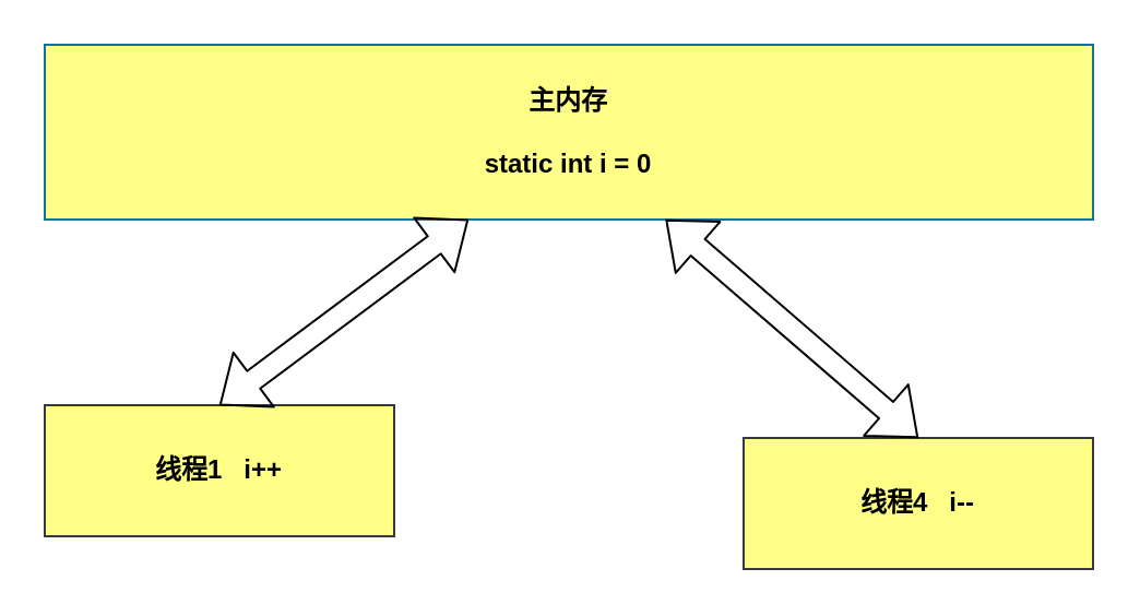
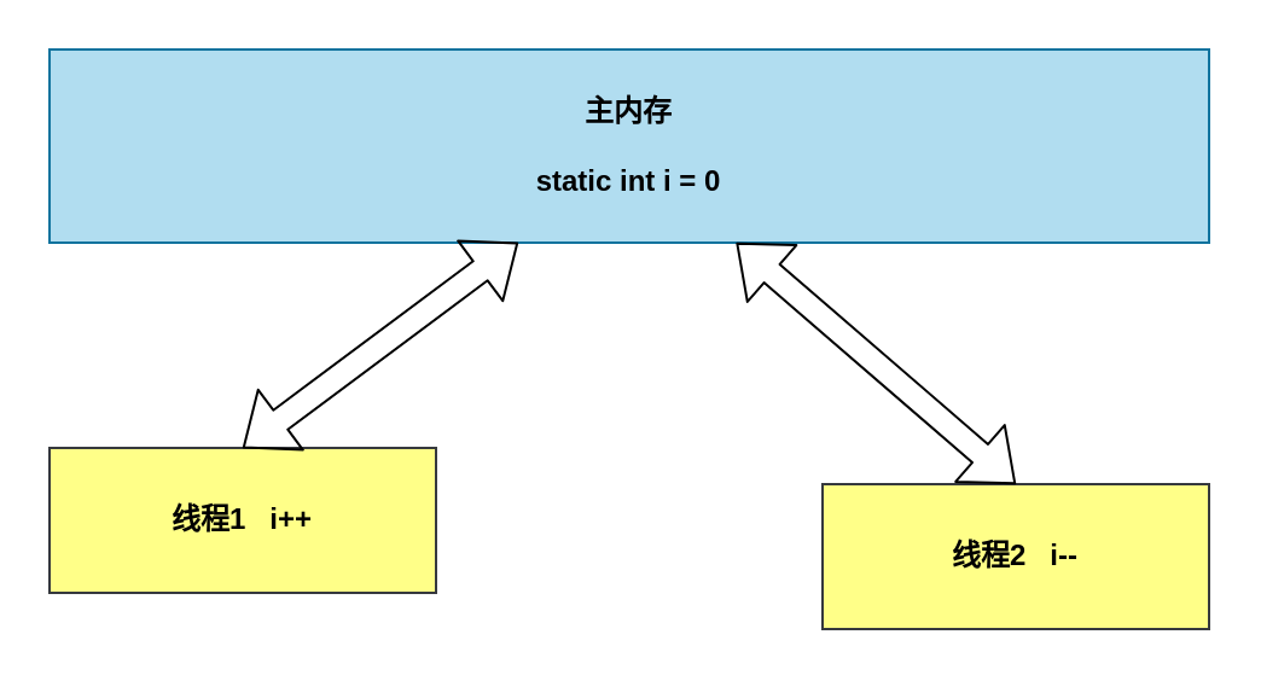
- <mxCell id="2" value="&lt;b&gt;主内存&lt;br&gt;&lt;br&gt;static int i = 0&lt;/b&gt;" style="rounded=0;whiteSpace=wrap;html=1;fillColor=#ffff88;strokeColor=#10739e;" vertex="1" parent="1"><mxGeometry x="20" y="20" width="480" height="80" as="geometry" /></mxCell>
+ <mxCell id="2" value="&lt;b&gt;主内存&lt;br&gt;&lt;br&gt;static int i = 0&lt;/b&gt;" style="rounded=0;whiteSpace=wrap;html=1;fillColor=#b1ddf0;strokeColor=#10739e;" vertex="1" parent="1"><mxGeometry x="20" y="20" width="480" height="80" as="geometry" /></mxCell>
- <mxCell id="3" value="线程4&amp;nbsp; &amp;nbsp;i--" style="rounded=0;whiteSpace=wrap;html=1;fontStyle=1;fillColor=#ffff88;strokeColor=#36393d;" vertex="1" parent="1"><mxGeometry x="340" y="200" width="160" height="60" as="geometry" /></mxCell>
+ <mxCell id="3" value="线程2&amp;nbsp; &amp;nbsp;i--" style="rounded=0;whiteSpace=wrap;html=1;fontStyle=1;fillColor=#ffff88;strokeColor=#36393d;" vertex="1" parent="1"><mxGeometry x="340" y="200" width="160" height="60" as="geometry" /></mxCell>
